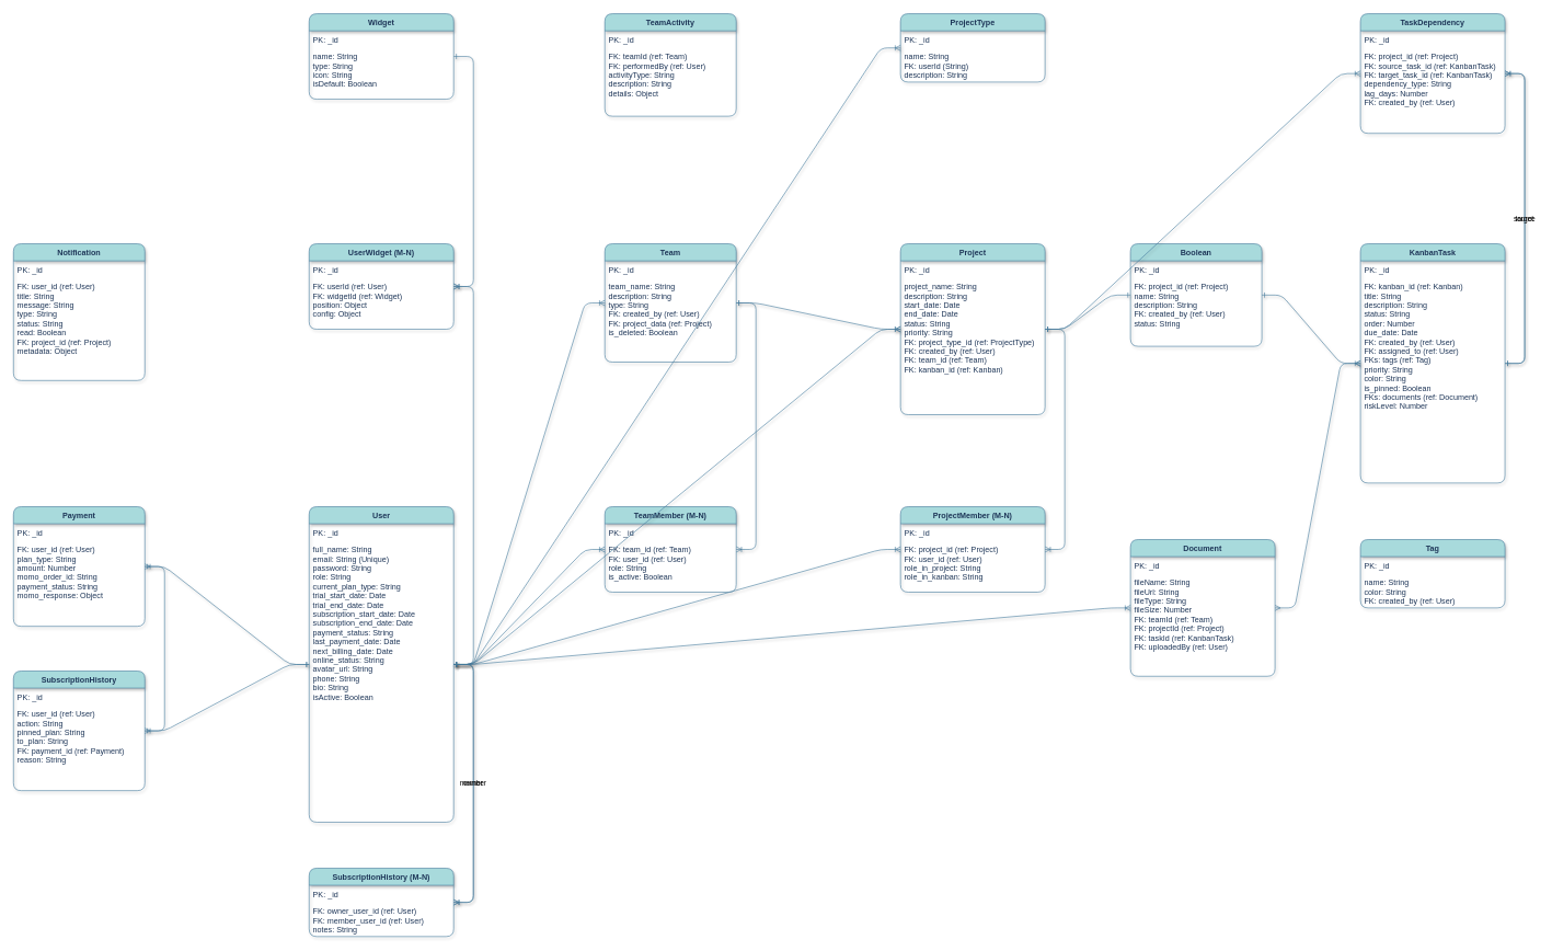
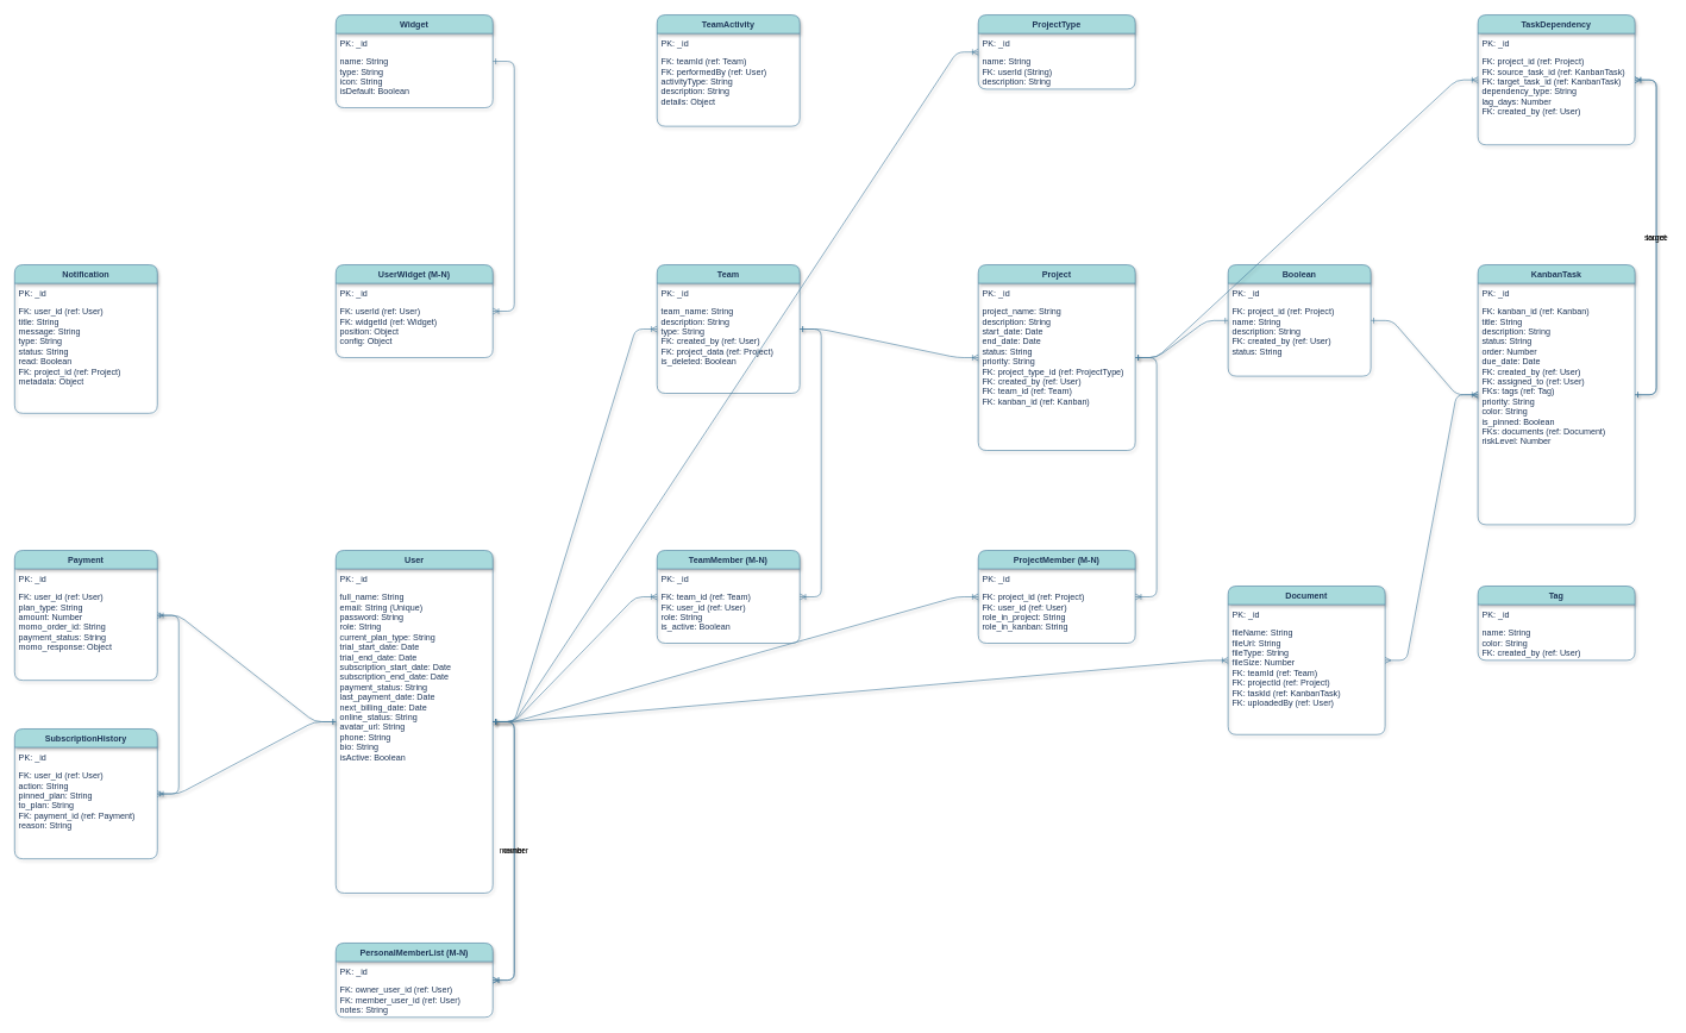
- <mxCell id="59" value="" style="edgeStyle=entityRelationEdgeStyle;endArrow=ERoneToMany;startArrow=ERone;endFill=1;startFill=0;entryX=0;entryY=0.5;entryDx=0;entryDy=0;labelBackgroundColor=none;strokeColor=#457B9D;fontColor=default;shadow=1;" parent="1" source="2" target="17" edge="1"><mxGeometry width="100" height="100" relative="1" as="geometry"><mxPoint x="700" y="900" as="sourcePoint" /><mxPoint x="1360" y="500" as="targetPoint" /><Array as="points"><mxPoint x="1220" y="1010" /><mxPoint x="1220" y="500" /></Array></mxGeometry></mxCell>
- <mxCell id="74" value="" style="edgeStyle=entityRelationEdgeStyle;endArrow=ERoneToMany;startArrow=ERone;endFill=1;startFill=0;labelBackgroundColor=none;strokeColor=#457B9D;fontColor=default;shadow=1;" parent="1" source="2" target="53" edge="1"><mxGeometry width="100" height="100" relative="1" as="geometry"><mxPoint x="580" y="760" as="sourcePoint" /><mxPoint x="580" y="510" as="targetPoint" /></mxGeometry></mxCell>
- <mxCell id="11" value="SubscriptionHistory (M-N)" style="swimlane;fontStyle=1;align=center;verticalAlign=top;childLayout=stackLayout;horizontal=1;startSize=26;horizontalStack=0;resizeParent=1;resizeParentMax=0;resizeLast=0;collapsible=1;marginBottom=0;labelBackgroundColor=none;fillColor=#A8DADC;strokeColor=#457B9D;fontColor=#1D3557;rounded=1;shadow=1;" parent="1" vertex="1"><mxGeometry x="470" y="1320" width="220" height="104" as="geometry" /></mxCell>
+ <mxCell id="11" value="PersonalMemberList (M-N)" style="swimlane;fontStyle=1;align=center;verticalAlign=top;childLayout=stackLayout;horizontal=1;startSize=26;horizontalStack=0;resizeParent=1;resizeParentMax=0;resizeLast=0;collapsible=1;marginBottom=0;labelBackgroundColor=none;fillColor=#A8DADC;strokeColor=#457B9D;fontColor=#1D3557;rounded=1;shadow=1;" parent="1" vertex="1"><mxGeometry x="470" y="1320" width="220" height="104" as="geometry" /></mxCell>
